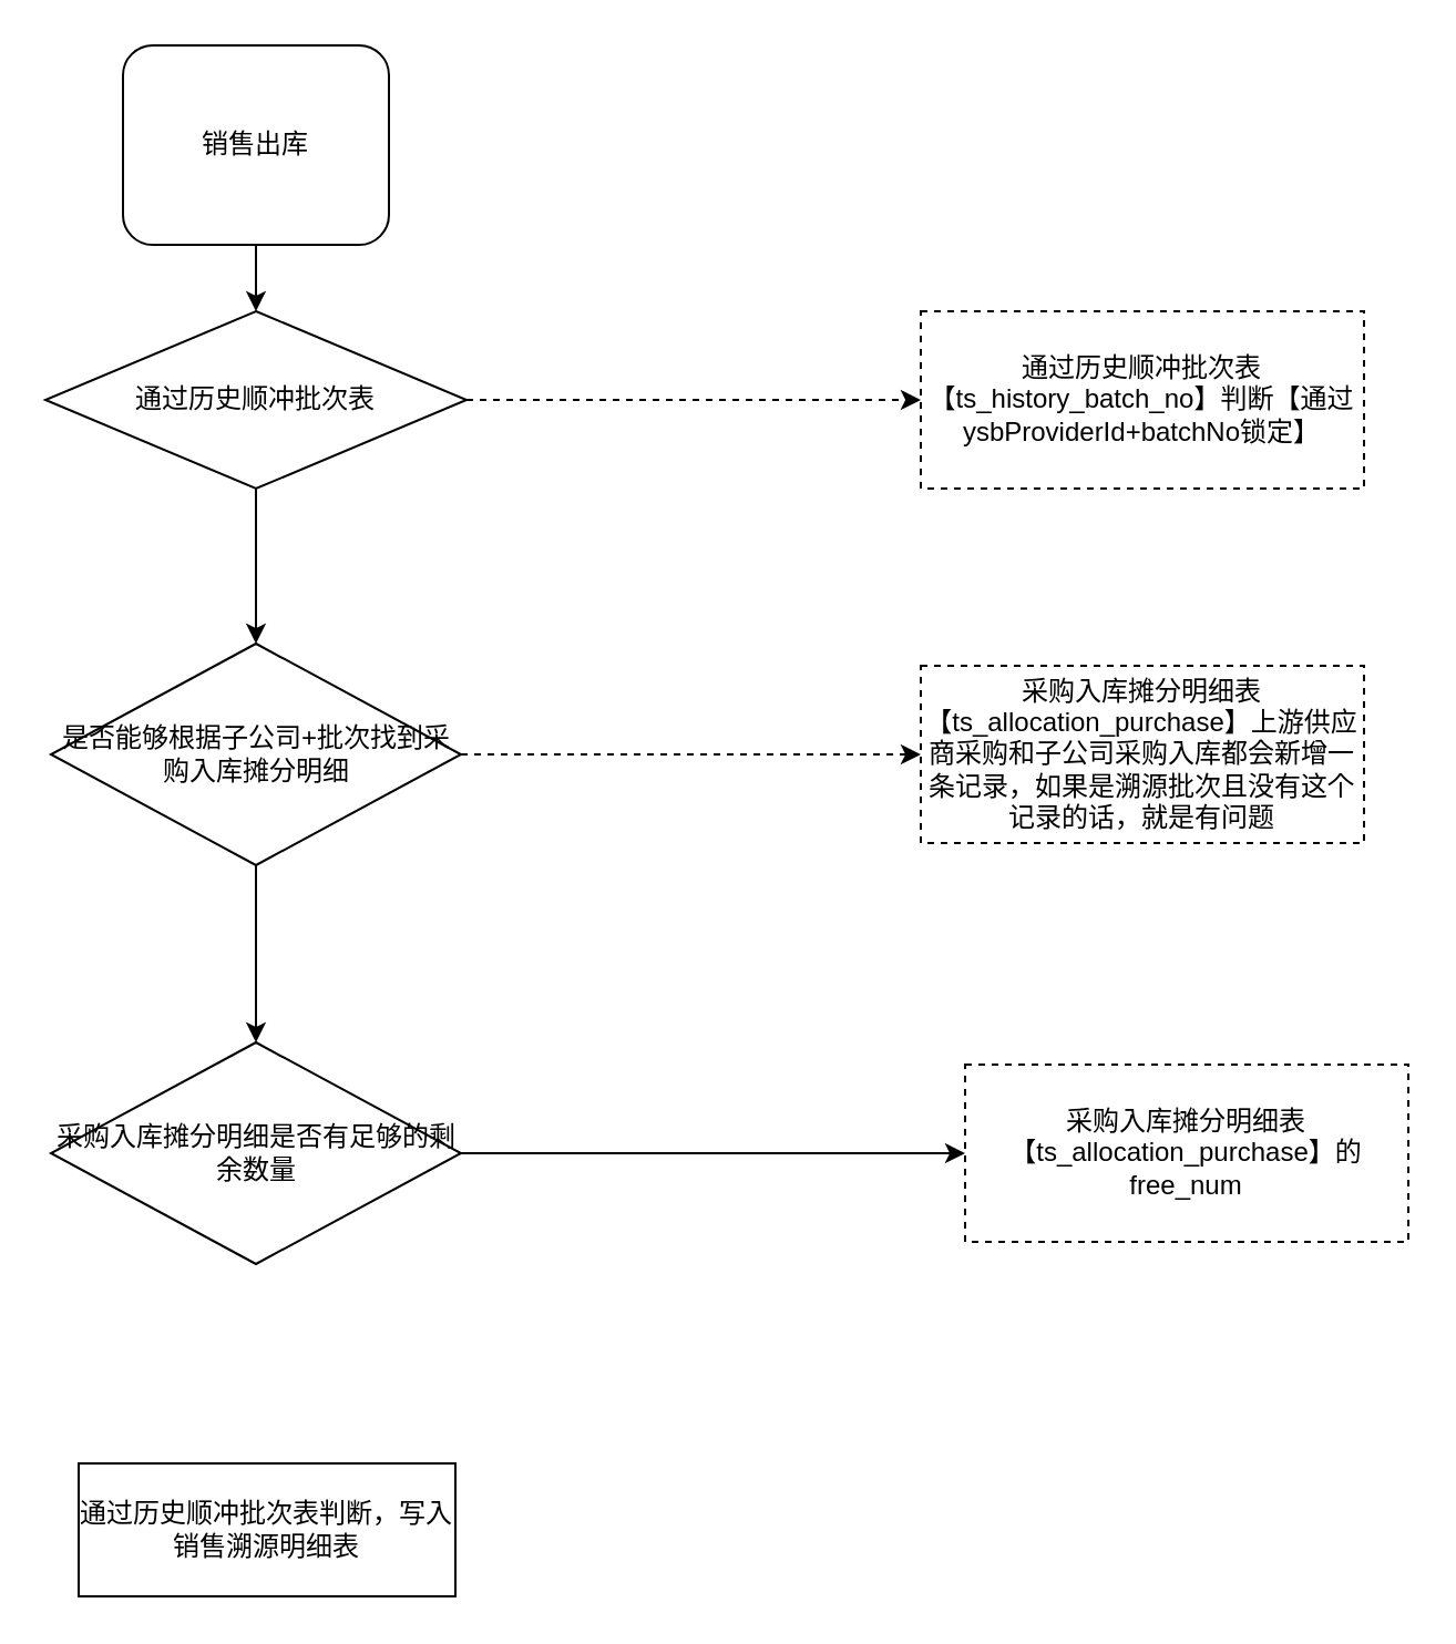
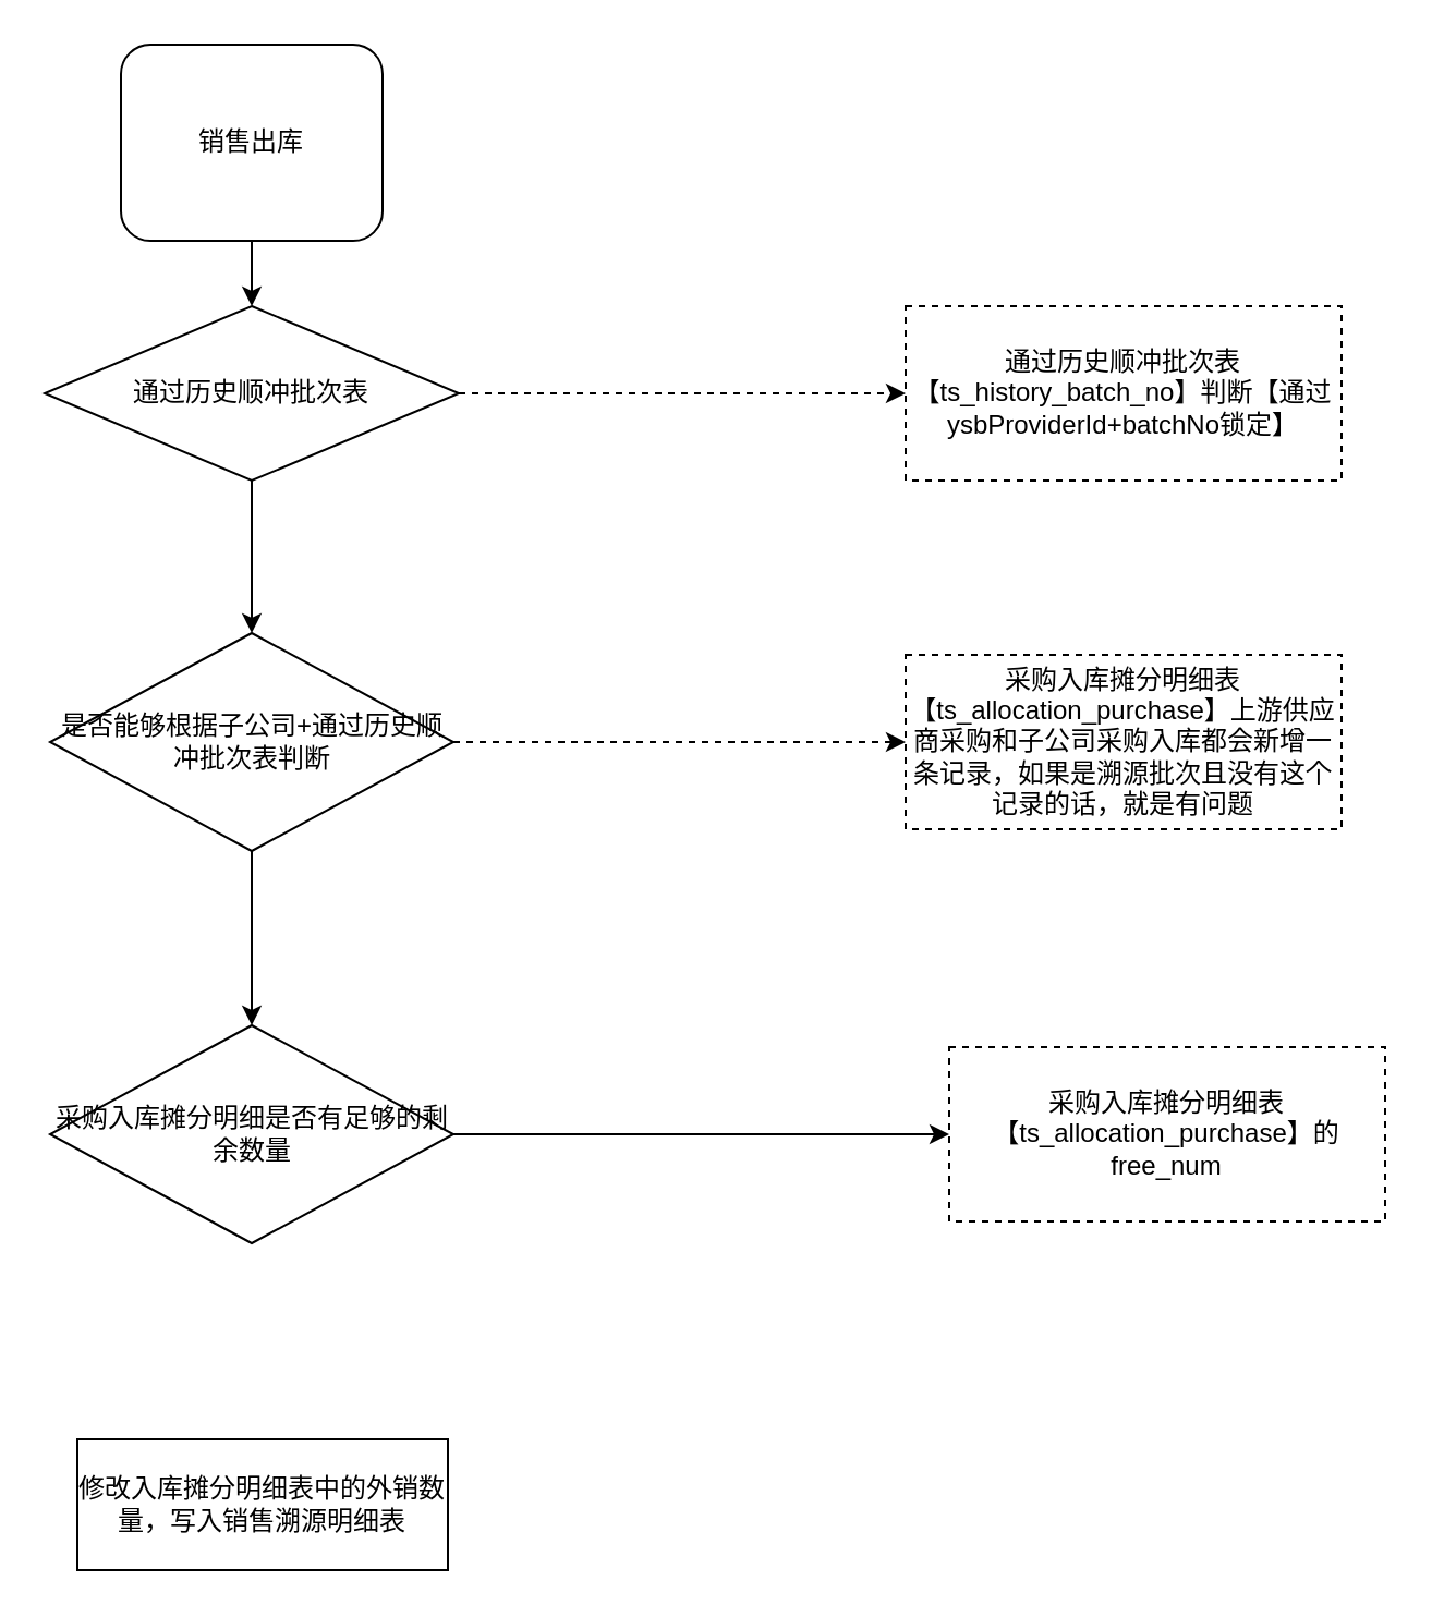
- <mxCell id="10" value="是否能够根据子公司+批次找到采购入库摊分明细" style="rhombus;whiteSpace=wrap;html=1;" vertex="1" parent="1"><mxGeometry x="22.5" y="290" width="185" height="100" as="geometry" /></mxCell>
+ <mxCell id="10" value="是否能够根据子公司+通过历史顺冲批次表判断" style="rhombus;whiteSpace=wrap;html=1;" vertex="1" parent="1"><mxGeometry x="22.5" y="290" width="185" height="100" as="geometry" /></mxCell>
- <mxCell id="16" value="通过历史顺冲批次表判断，写入销售溯源明细表" style="rounded=0;whiteSpace=wrap;html=1;" vertex="1" parent="1"><mxGeometry x="35" y="660" width="170" height="60" as="geometry" /></mxCell>
+ <mxCell id="16" value="修改入库摊分明细表中的外销数量，写入销售溯源明细表" style="rounded=0;whiteSpace=wrap;html=1;" vertex="1" parent="1"><mxGeometry x="35" y="660" width="170" height="60" as="geometry" /></mxCell>
